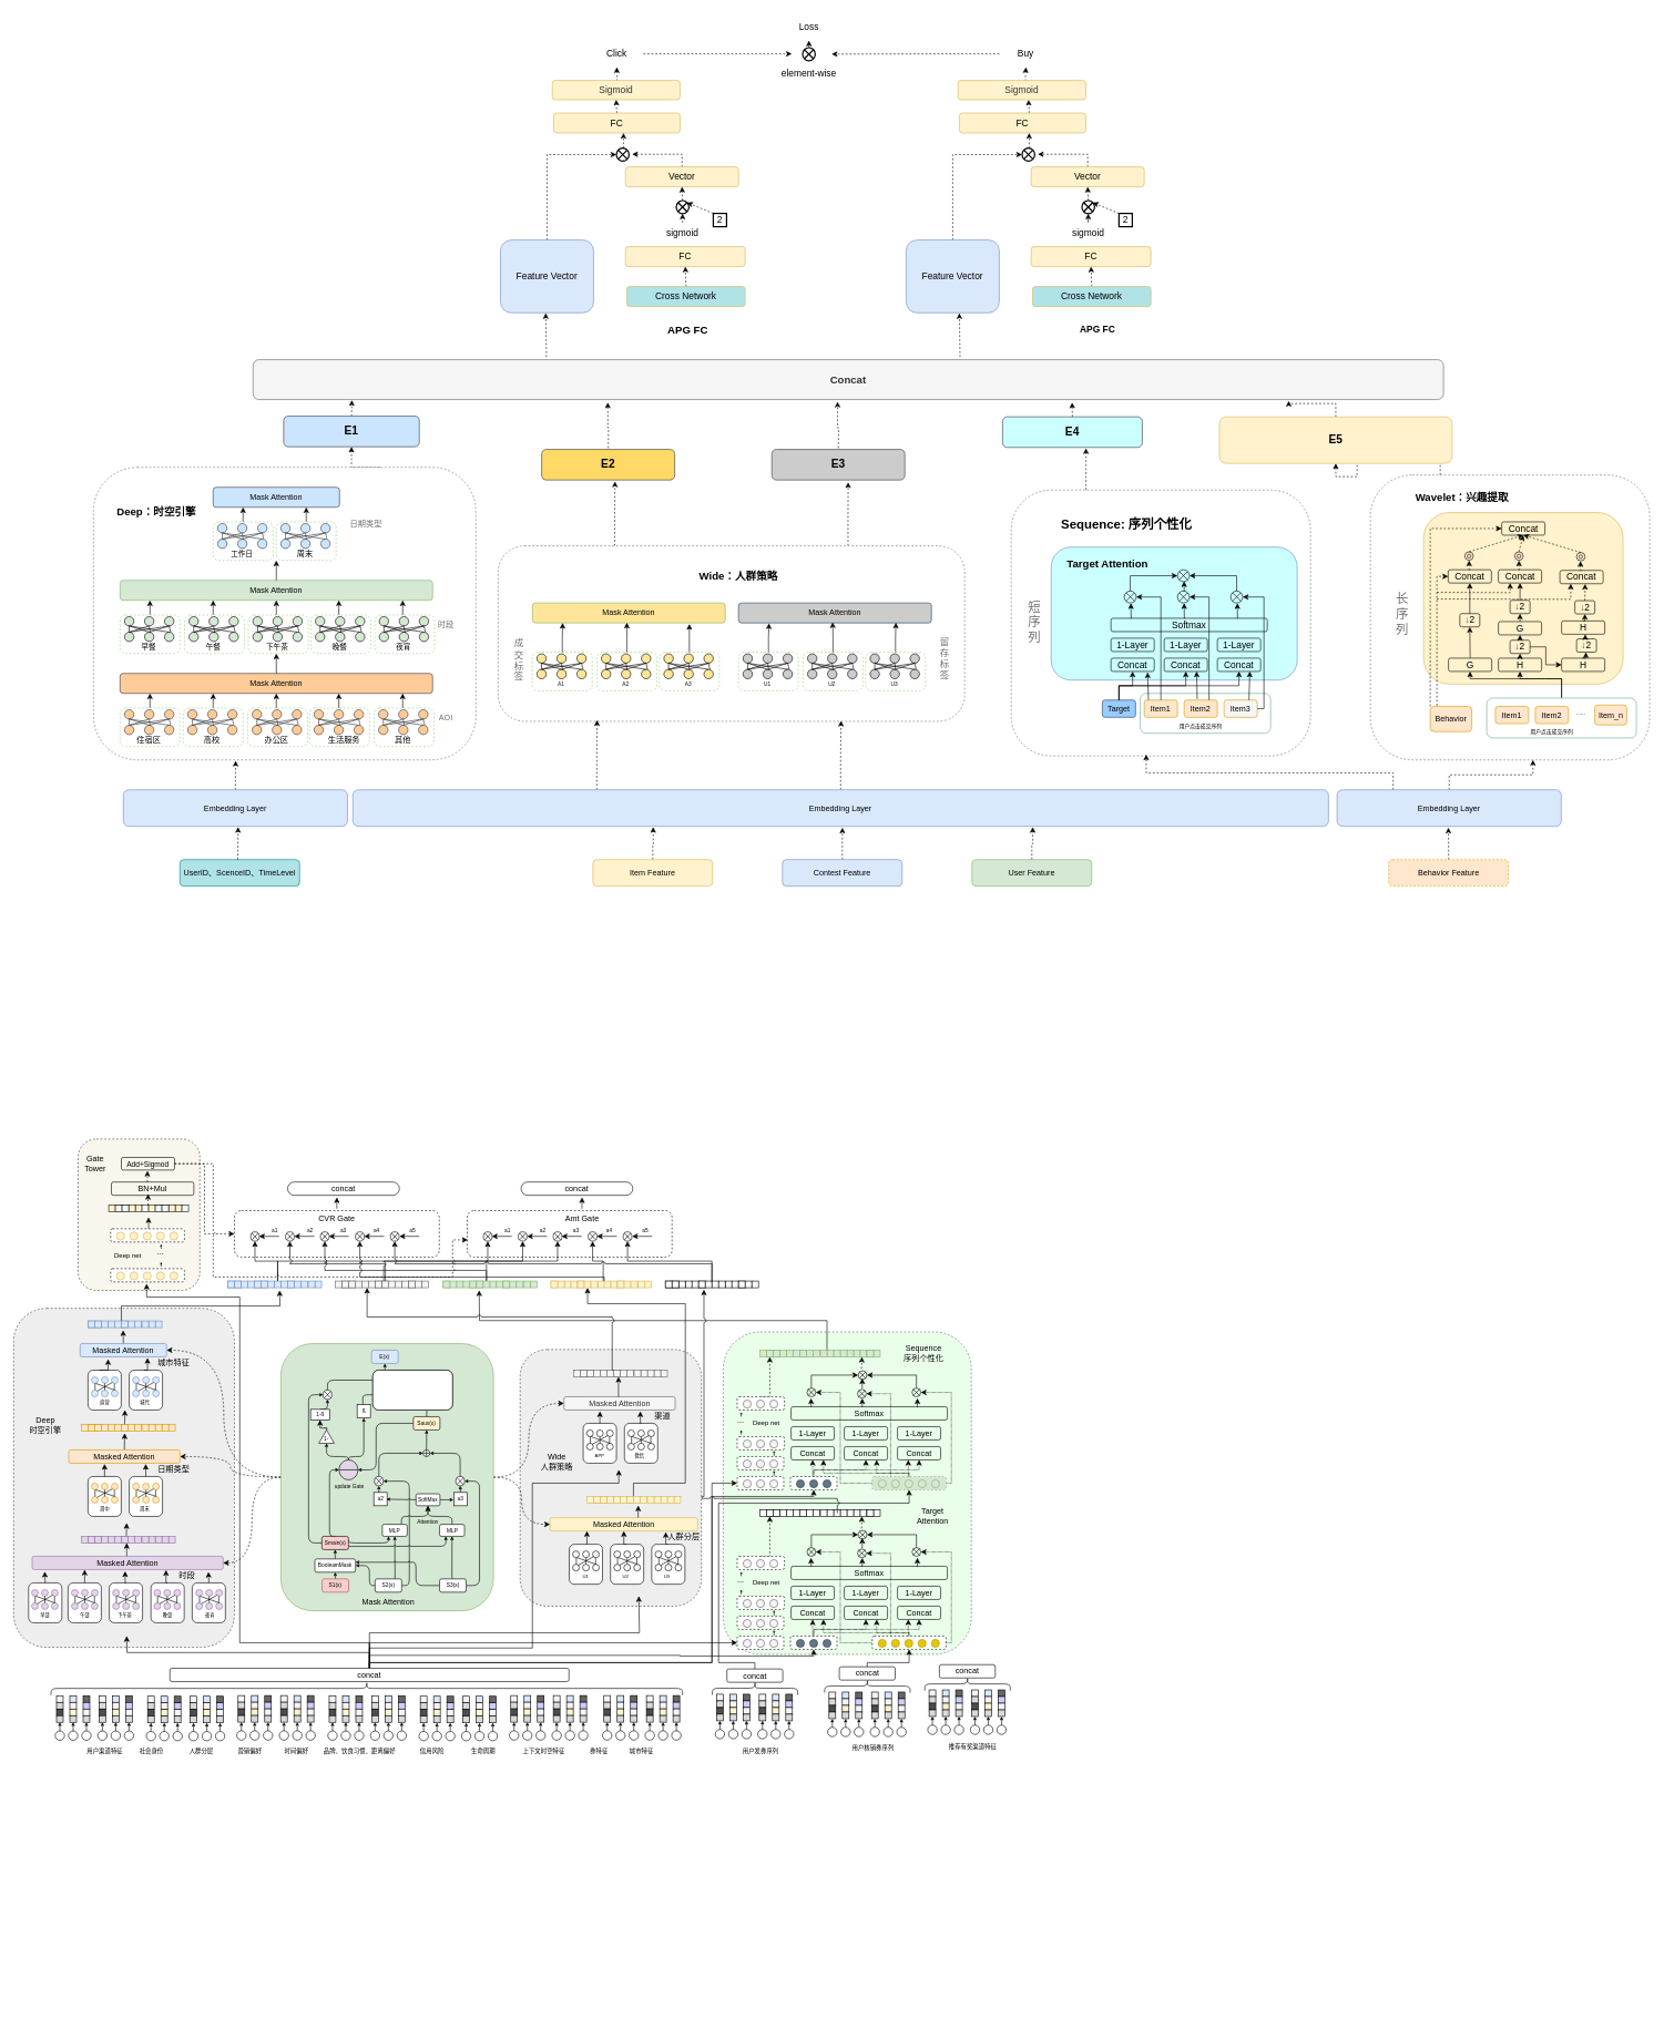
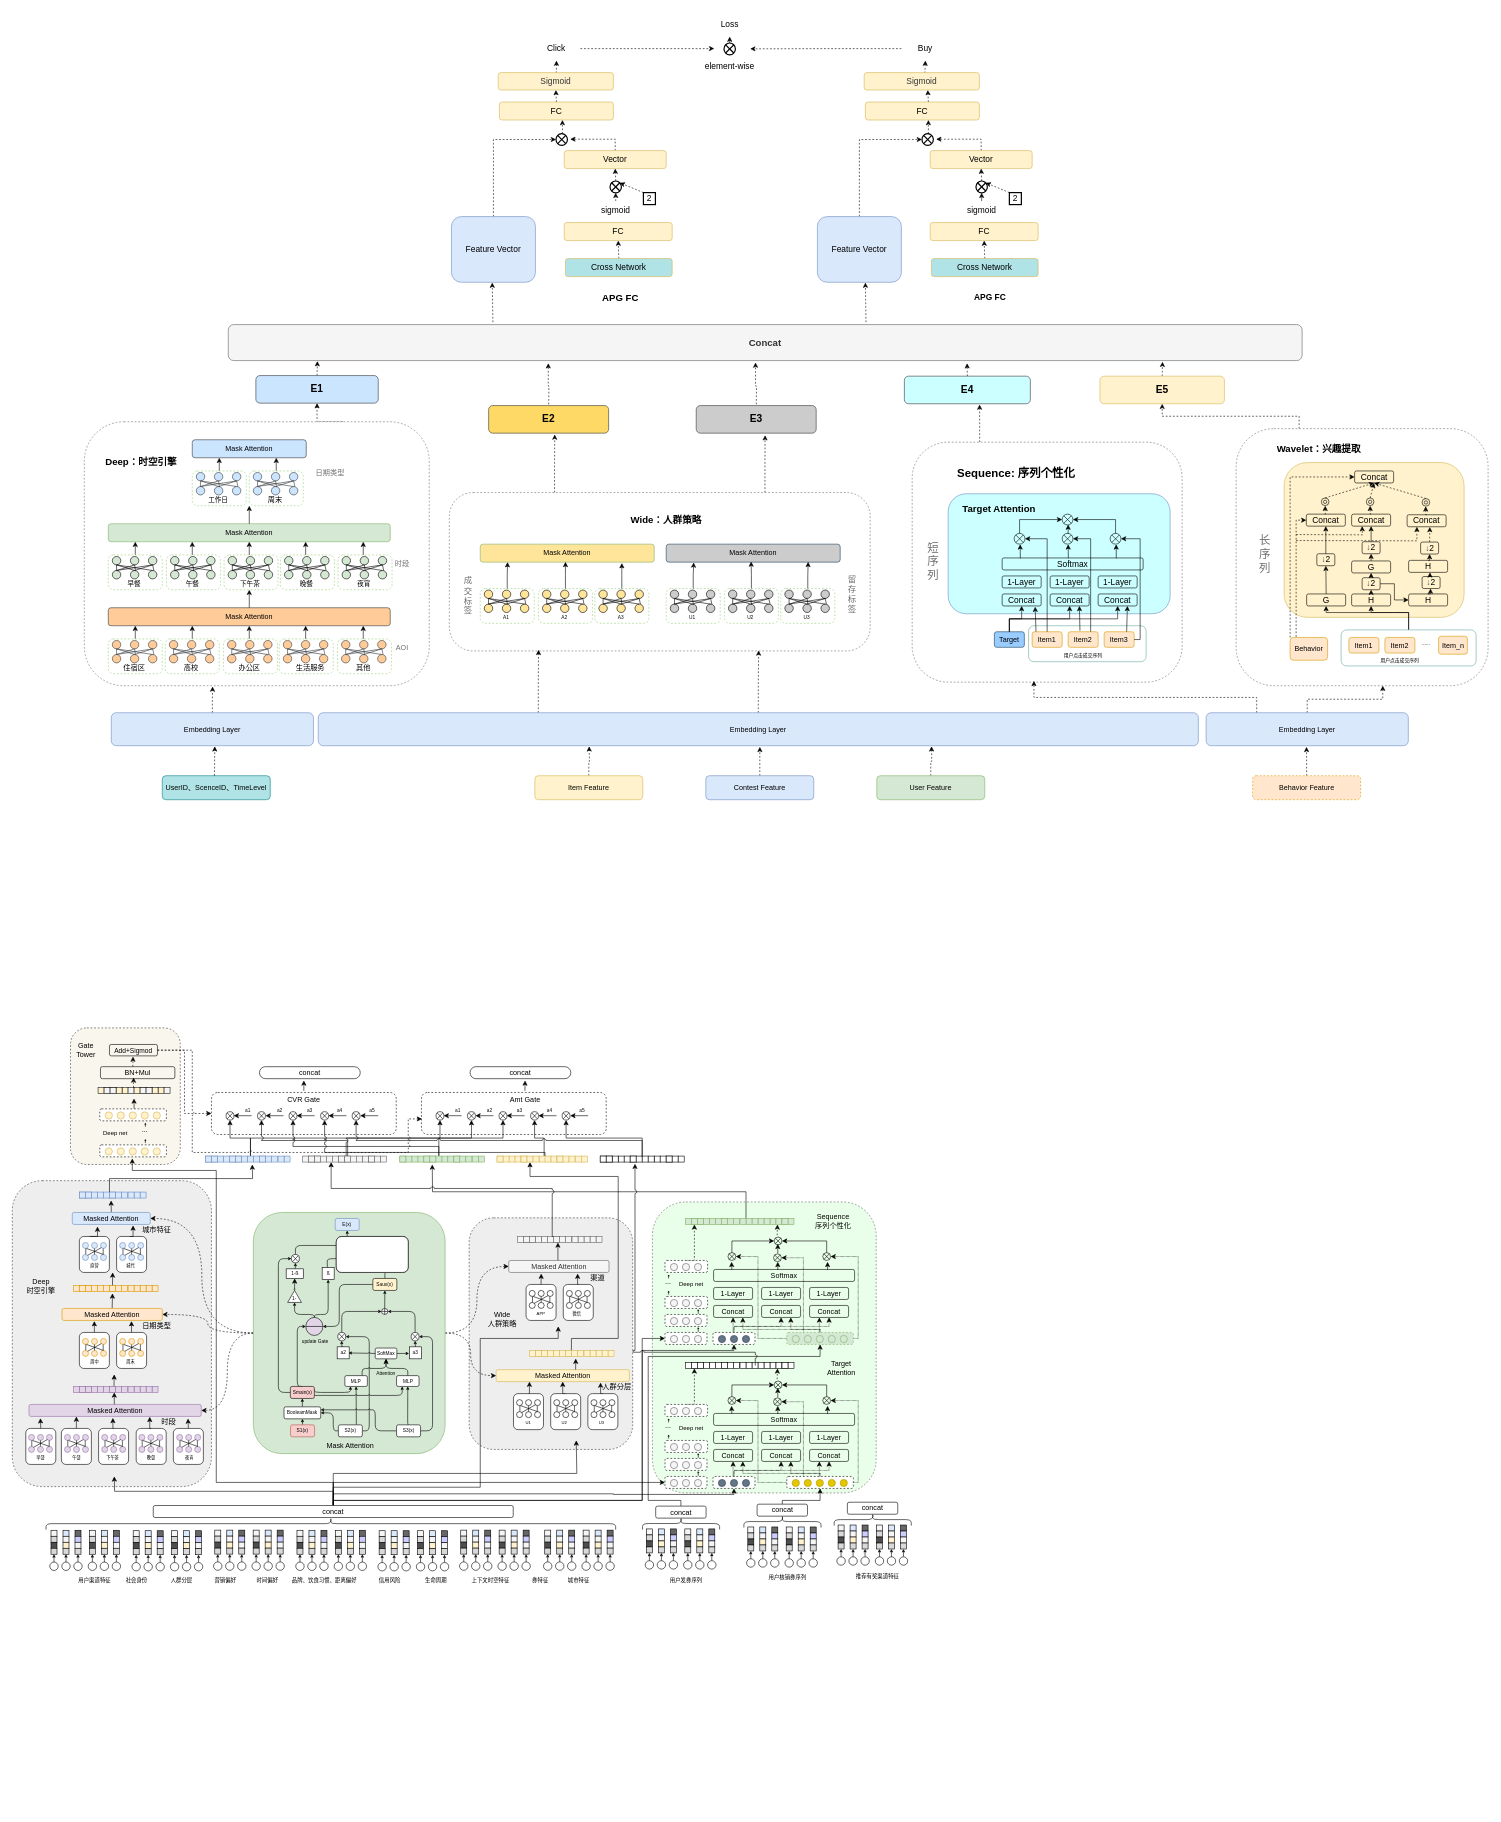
- <mxCell id="450" value="&lt;font style=&quot;font-size: 17px;&quot;&gt;&lt;b&gt;E5&lt;/b&gt;&lt;/font&gt;" style="rounded=1;whiteSpace=wrap;html=1;fillColor=#fff2cc;strokeColor=#d6b656;" parent="1" vertex="1"><mxGeometry x="1833" y="626" width="350" height="70" as="geometry" /></mxCell>
+ <mxCell id="450" value="&lt;font style=&quot;font-size: 17px;&quot;&gt;&lt;b&gt;E5&lt;/b&gt;&lt;/font&gt;" style="rounded=1;whiteSpace=wrap;html=1;fillColor=#fff2cc;strokeColor=#d6b656;" parent="1" vertex="1"><mxGeometry x="1833" y="626" width="207.5" height="46" as="geometry" /></mxCell>
- <mxCell id="378" value="Item3" style="rounded=1;whiteSpace=wrap;html=1;fillColor=#f5f5f5;strokeColor=#d79b00;" parent="1" vertex="1"><mxGeometry x="1840" y="1052" width="50" height="26" as="geometry" /></mxCell>
+ <mxCell id="378" value="Item3" style="rounded=1;whiteSpace=wrap;html=1;fillColor=#ffe6cc;strokeColor=#d79b00;" parent="1" vertex="1"><mxGeometry x="1840" y="1052" width="50" height="26" as="geometry" /></mxCell>
- <mxCell id="1216" value="1-ß" style="rounded=0;whiteSpace=wrap;html=1;fontSize=8;strokeColor=default;" vertex="1" parent="1"><mxGeometry x="466.5" y="2119" width="28.5" height="16" as="geometry" /></mxCell>
+ <mxCell id="1216" value="1-ß" style="rounded=0;whiteSpace=wrap;html=1;fontSize=8;strokeColor=default;" vertex="1" parent="1"><mxGeometry x="476.5" y="2114" width="28.5" height="16" as="geometry" /></mxCell>
